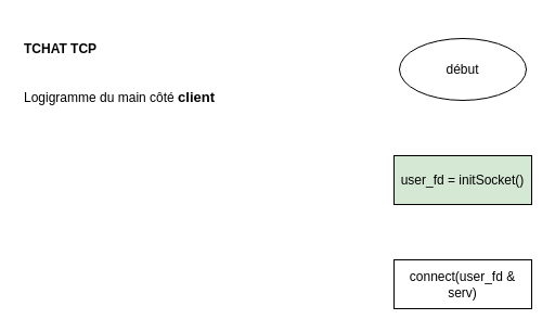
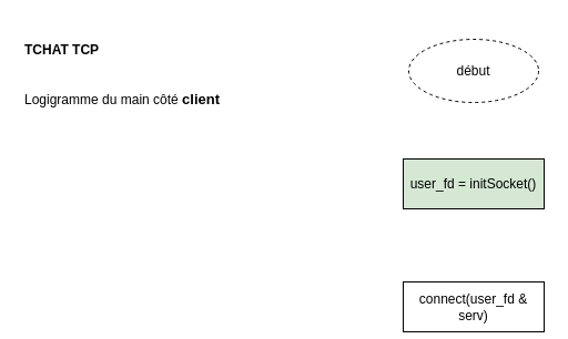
- <mxCell id="2" value="début" style="ellipse;whiteSpace=wrap;html=1;" vertex="1" parent="1"><mxGeometry x="368" y="35" width="117" height="57" as="geometry" /></mxCell>
+ <mxCell id="2" value="début" style="ellipse;whiteSpace=wrap;html=1;dashed=1;" vertex="1" parent="1"><mxGeometry x="368" y="35" width="117" height="57" as="geometry" /></mxCell>
- <mxCell id="5" value="connect(user_fd &amp;amp; serv)" style="rounded=0;whiteSpace=wrap;html=1;" vertex="1" parent="1"><mxGeometry x="363" y="239" width="127" height="45" as="geometry" /></mxCell>
+ <mxCell id="5" value="connect(user_fd &amp;amp; serv)" style="rounded=0;whiteSpace=wrap;html=1;" vertex="1" parent="1"><mxGeometry x="363" y="254" width="127" height="45" as="geometry" /></mxCell>
